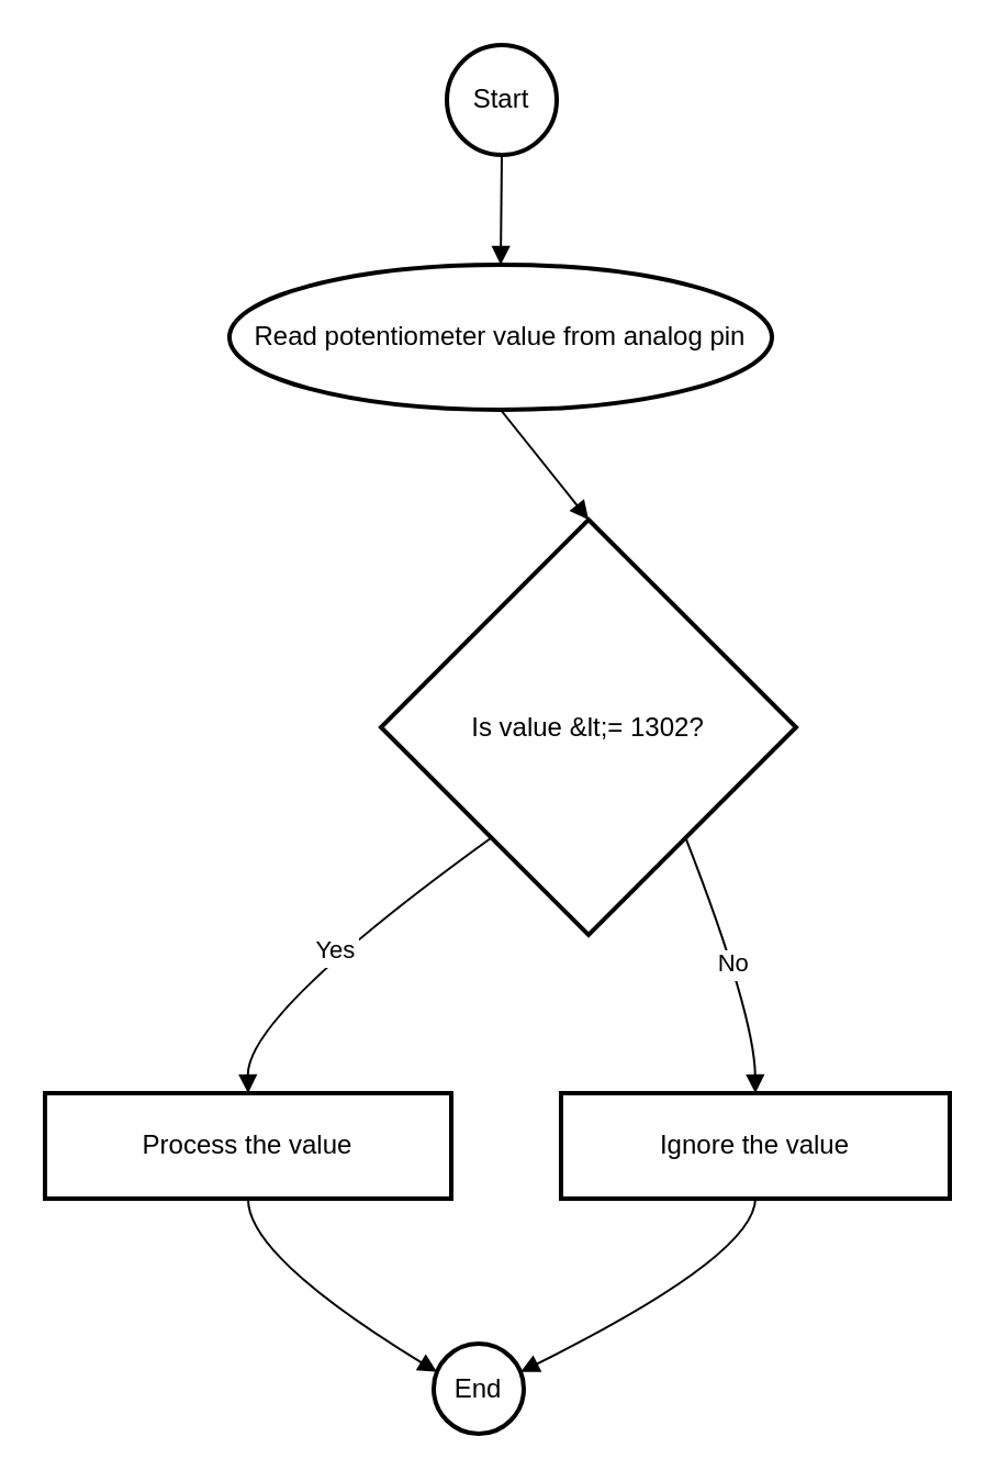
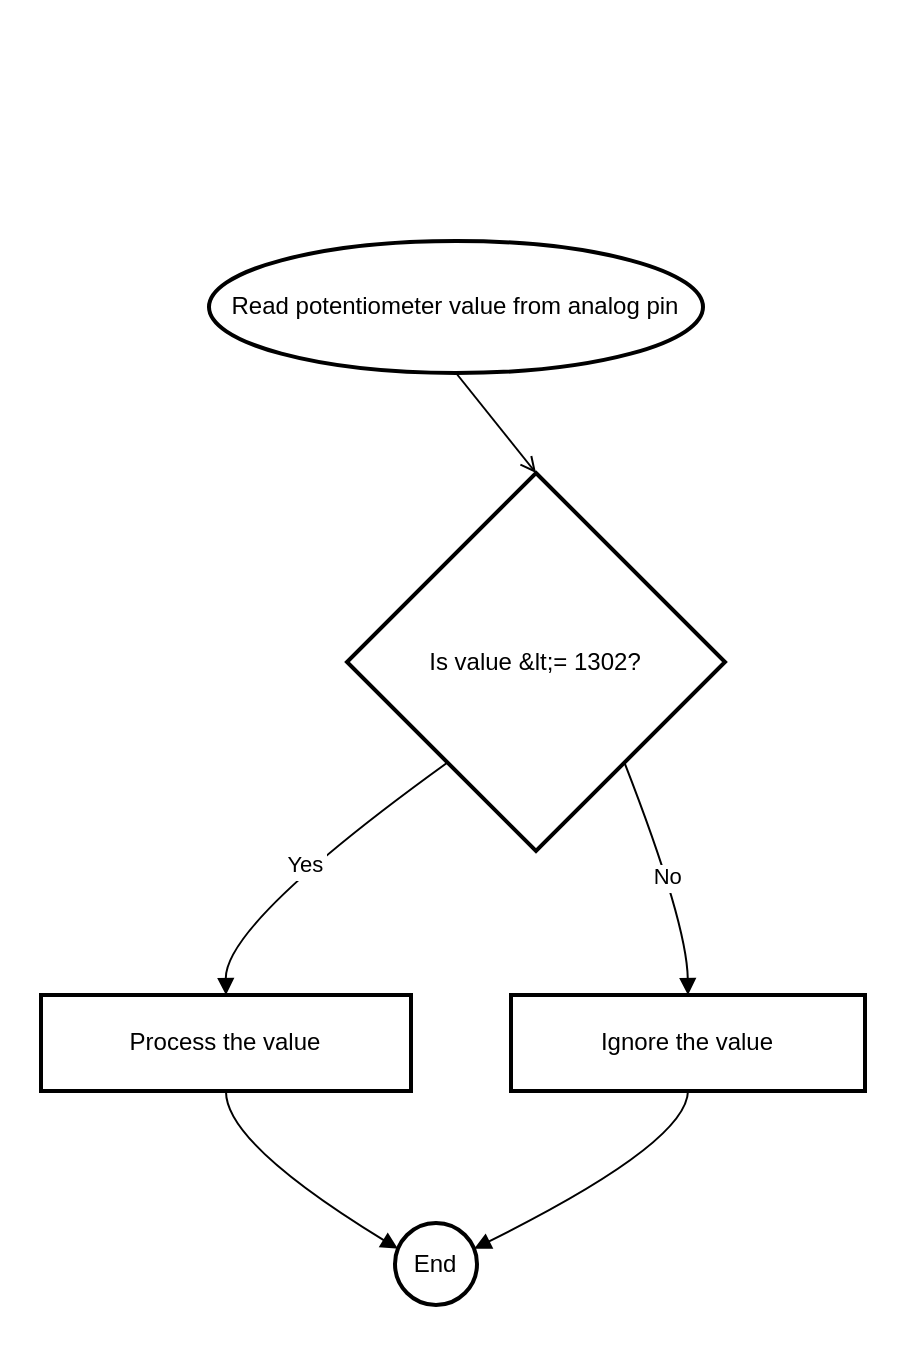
- <mxCell id="2" value="Start" style="ellipse;aspect=fixed;strokeWidth=2;whiteSpace=wrap;" vertex="1" parent="1"><mxGeometry x="203" y="20" width="50" height="50" as="geometry" /></mxCell>
- <mxCell id="8" value="" style="curved=1;startArrow=none;endArrow=block;exitX=0.49;exitY=1;entryX=0.5;entryY=0;rounded=0;" edge="1" parent="1" source="2" target="3"><mxGeometry relative="1" as="geometry"><Array as="points" /></mxGeometry></mxCell>
- <mxCell id="9" value="" style="curved=1;startArrow=none;endArrow=block;exitX=0.5;exitY=1;entryX=0.5;entryY=0;rounded=0;" edge="1" parent="1" source="3" target="4"><mxGeometry relative="1" as="geometry"><Array as="points" /></mxGeometry></mxCell>
+ <mxCell id="9" value="" style="curved=1;startArrow=none;endArrow=open;exitX=0.5;exitY=1;entryX=0.5;entryY=0;rounded=0;" edge="1" parent="1" source="3" target="4"><mxGeometry relative="1" as="geometry"><Array as="points" /></mxGeometry></mxCell>
